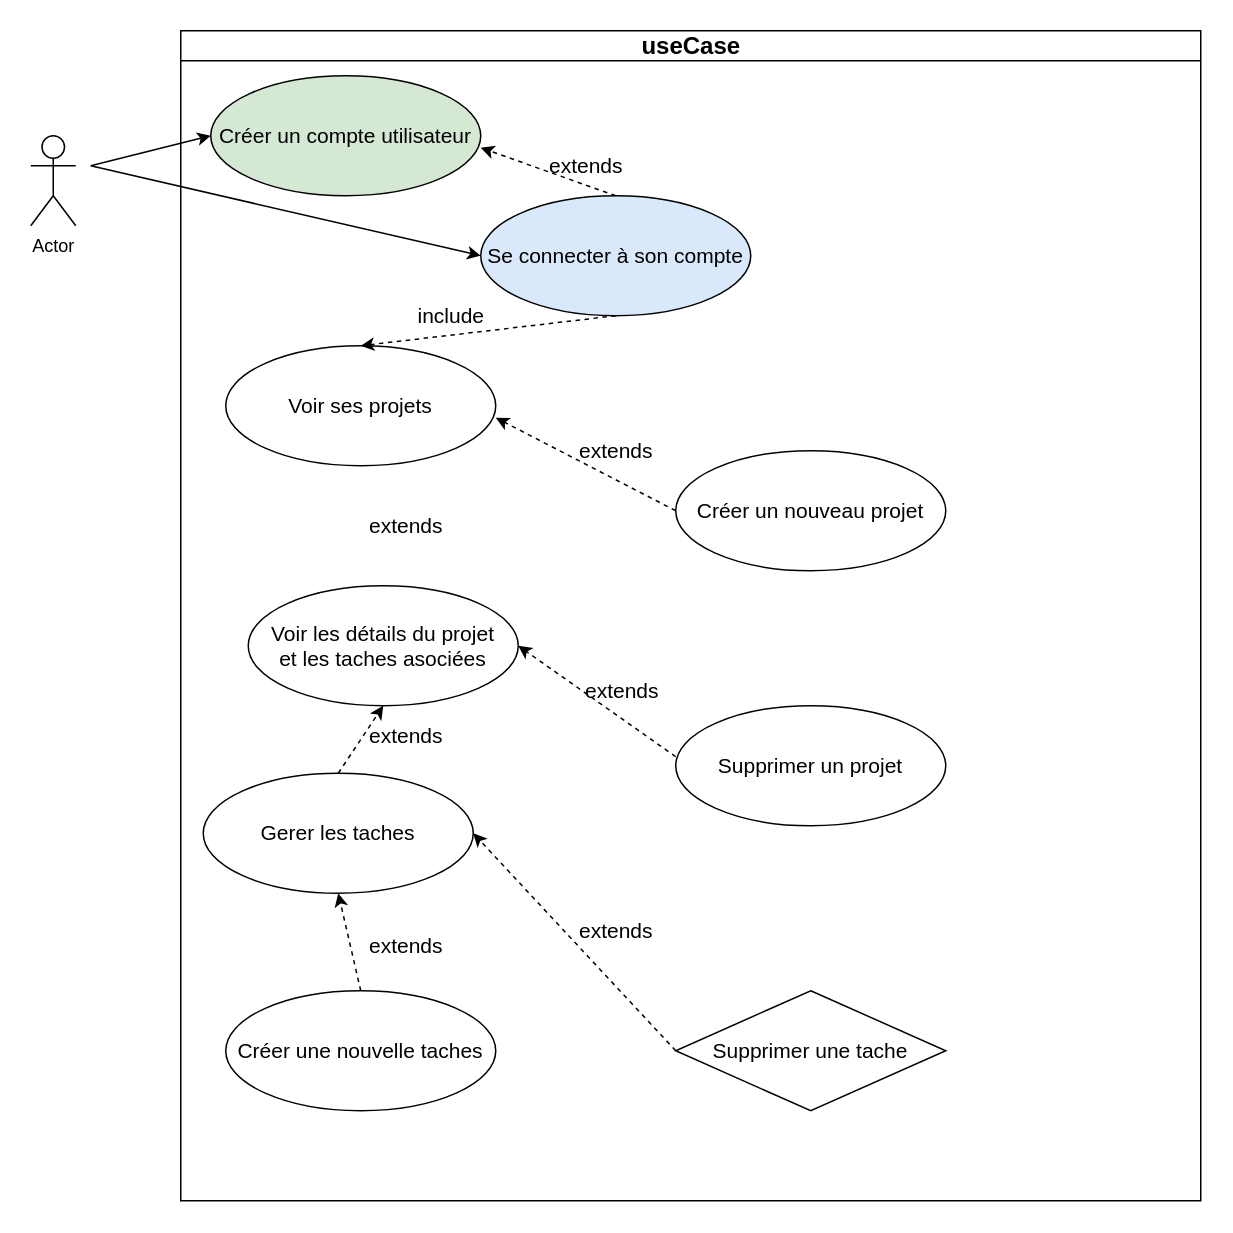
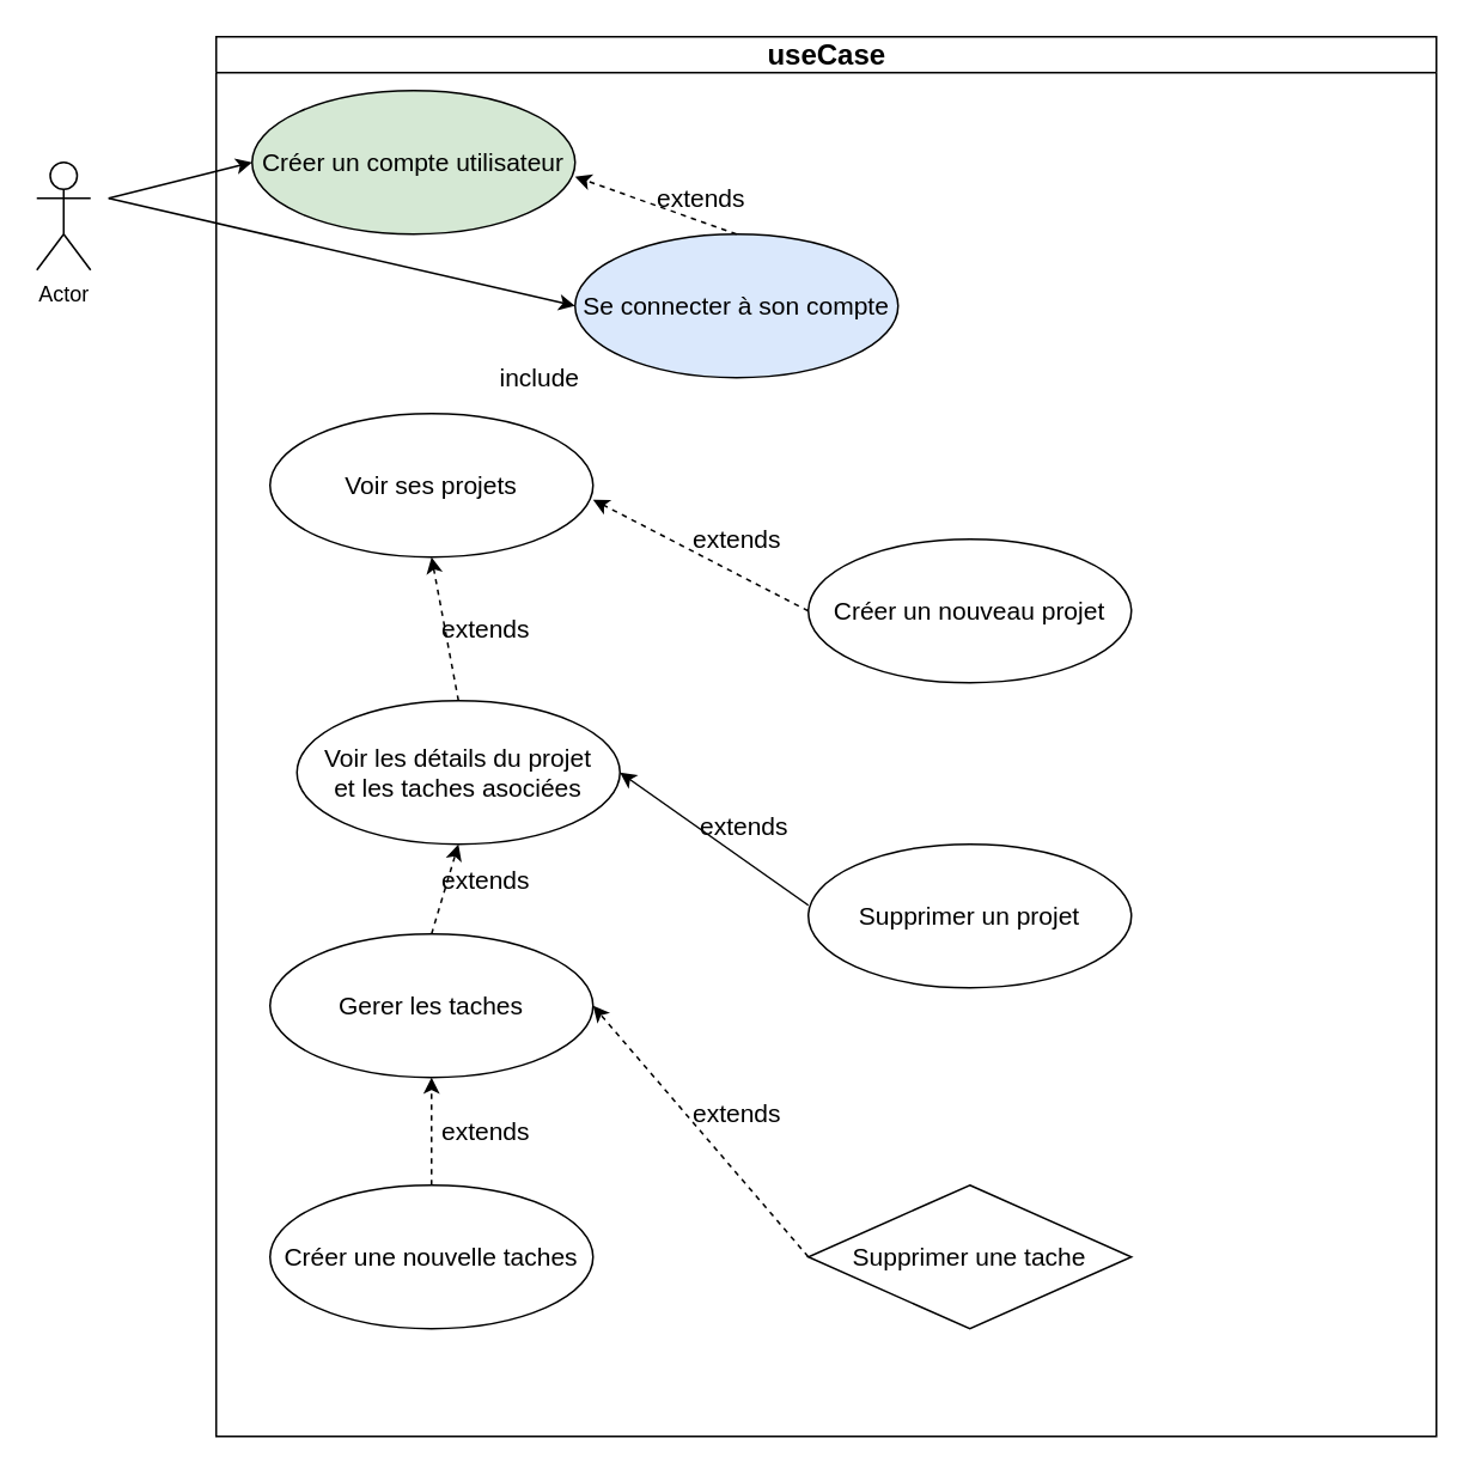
- <mxCell id="14" value="" style="endArrow=classic;html=1;entryX=0.5;entryY=0;entryDx=0;entryDy=0;exitX=0.5;exitY=1;exitDx=0;exitDy=0;dashed=1;" edge="1" parent="2" source="4" target="5"><mxGeometry width="50" height="50" relative="1" as="geometry"><mxPoint x="260" y="270" as="sourcePoint" /><mxPoint x="310" y="220" as="targetPoint" /></mxGeometry></mxCell>
+ <mxCell id="13" value="" style="endArrow=classic;html=1;dashed=1;entryX=0.5;entryY=1;entryDx=0;entryDy=0;exitX=0.5;exitY=0;exitDx=0;exitDy=0;" edge="1" parent="2" source="6" target="5"><mxGeometry width="50" height="50" relative="1" as="geometry"><mxPoint x="270" y="410" as="sourcePoint" /><mxPoint x="320" y="360" as="targetPoint" /></mxGeometry></mxCell>
- <mxCell id="16" value="" style="endArrow=classic;html=1;dashed=1;entryX=1;entryY=0.5;entryDx=0;entryDy=0;exitX=0;exitY=0.425;exitDx=0;exitDy=0;exitPerimeter=0;" edge="1" parent="2" source="8" target="6"><mxGeometry width="50" height="50" relative="1" as="geometry"><mxPoint x="270" y="410" as="sourcePoint" /><mxPoint x="320" y="360" as="targetPoint" /></mxGeometry></mxCell>
+ <mxCell id="16" value="" style="endArrow=classic;html=1;dashed=0;entryX=1;entryY=0.5;entryDx=0;entryDy=0;exitX=0;exitY=0.425;exitDx=0;exitDy=0;exitPerimeter=0;" edge="1" parent="2" source="8" target="6"><mxGeometry width="50" height="50" relative="1" as="geometry"><mxPoint x="270" y="410" as="sourcePoint" /><mxPoint x="320" y="360" as="targetPoint" /></mxGeometry></mxCell>
- <mxCell id="9" value="&lt;font style=&quot;font-size: 14px&quot;&gt;Gerer les taches&lt;/font&gt;" style="ellipse;whiteSpace=wrap;html=1;" vertex="1" parent="2"><mxGeometry x="15" y="495" width="180" height="80" as="geometry" /></mxCell>
+ <mxCell id="9" value="&lt;font style=&quot;font-size: 14px&quot;&gt;Gerer les taches&lt;/font&gt;" style="ellipse;whiteSpace=wrap;html=1;" vertex="1" parent="2"><mxGeometry x="30" y="500" width="180" height="80" as="geometry" /></mxCell>
